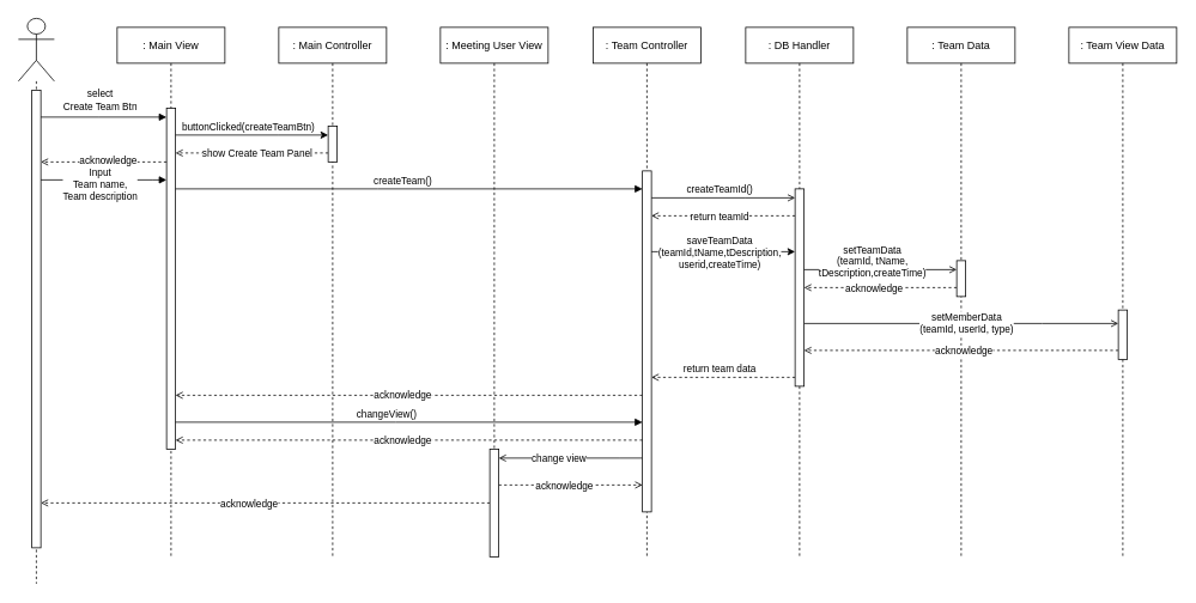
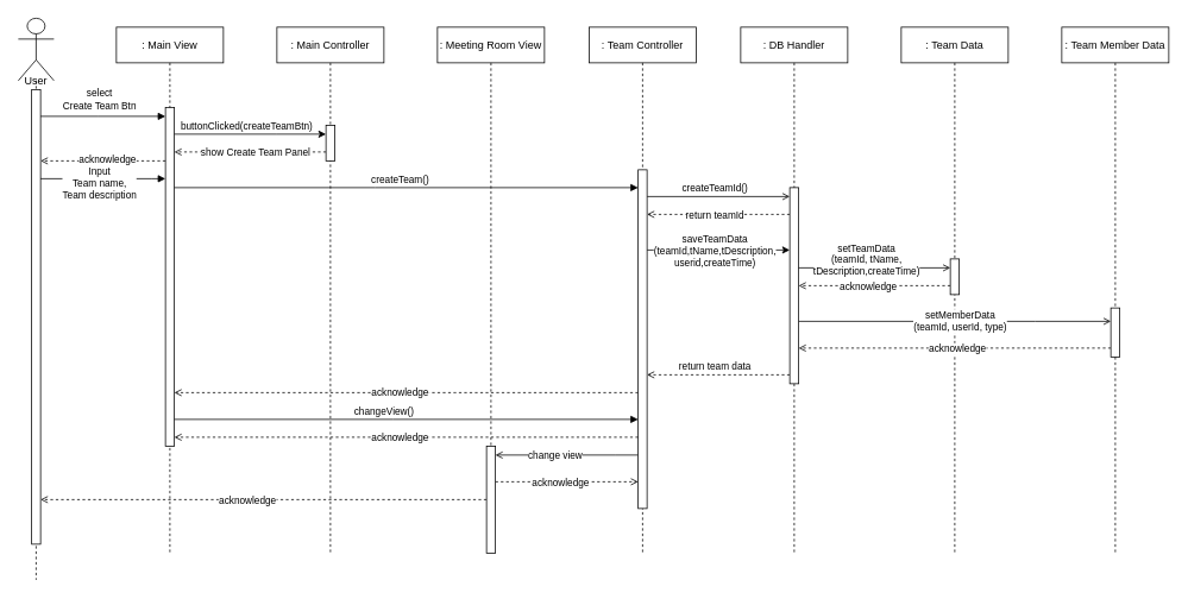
- <mxCell id="2" value=": Meeting User View" style="shape=umlLifeline;perimeter=lifelinePerimeter;whiteSpace=wrap;html=1;container=1;collapsible=0;recursiveResize=0;outlineConnect=0;" parent="1" vertex="1"><mxGeometry x="490" y="30" width="120" height="590" as="geometry" /></mxCell>
+ <mxCell id="2" value=": Meeting Room View" style="shape=umlLifeline;perimeter=lifelinePerimeter;whiteSpace=wrap;html=1;container=1;collapsible=0;recursiveResize=0;outlineConnect=0;" parent="1" vertex="1"><mxGeometry x="490" y="30" width="120" height="590" as="geometry" /></mxCell>
- <mxCell id="38" value=": Team View Data" style="shape=umlLifeline;perimeter=lifelinePerimeter;whiteSpace=wrap;html=1;container=1;collapsible=0;recursiveResize=0;outlineConnect=0;" parent="1" vertex="1"><mxGeometry x="1190" y="30" width="120" height="590" as="geometry" /></mxCell>
+ <mxCell id="38" value=": Team Member Data" style="shape=umlLifeline;perimeter=lifelinePerimeter;whiteSpace=wrap;html=1;container=1;collapsible=0;recursiveResize=0;outlineConnect=0;" parent="1" vertex="1"><mxGeometry x="1190" y="30" width="120" height="590" as="geometry" /></mxCell>
+ <mxCell id="8" value="User" style="text;html=1;strokeColor=none;fillColor=none;align=center;verticalAlign=middle;whiteSpace=wrap;rounded=0;" parent="6" vertex="1"><mxGeometry y="60" width="40" height="20" as="geometry" /></mxCell>
